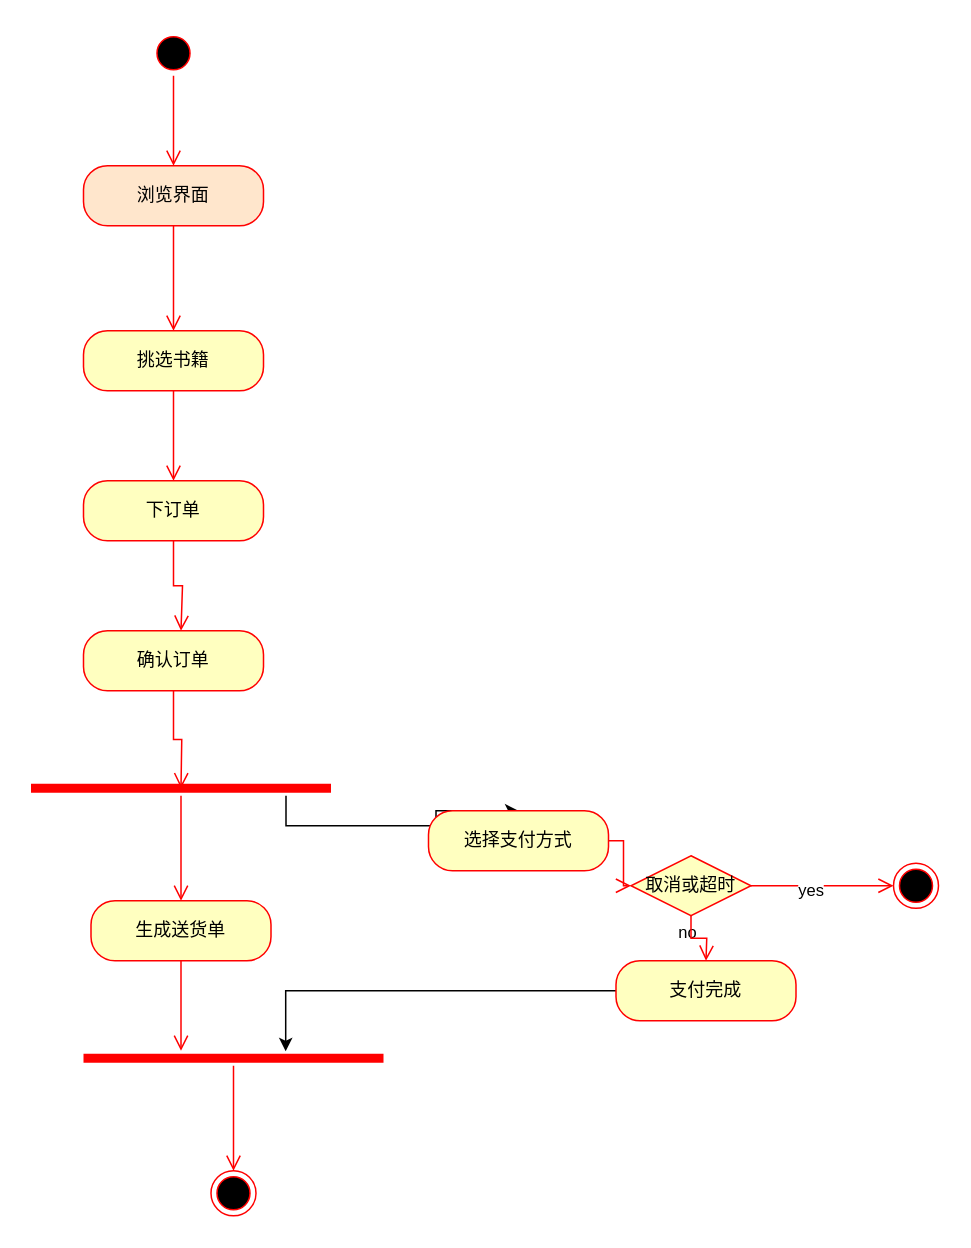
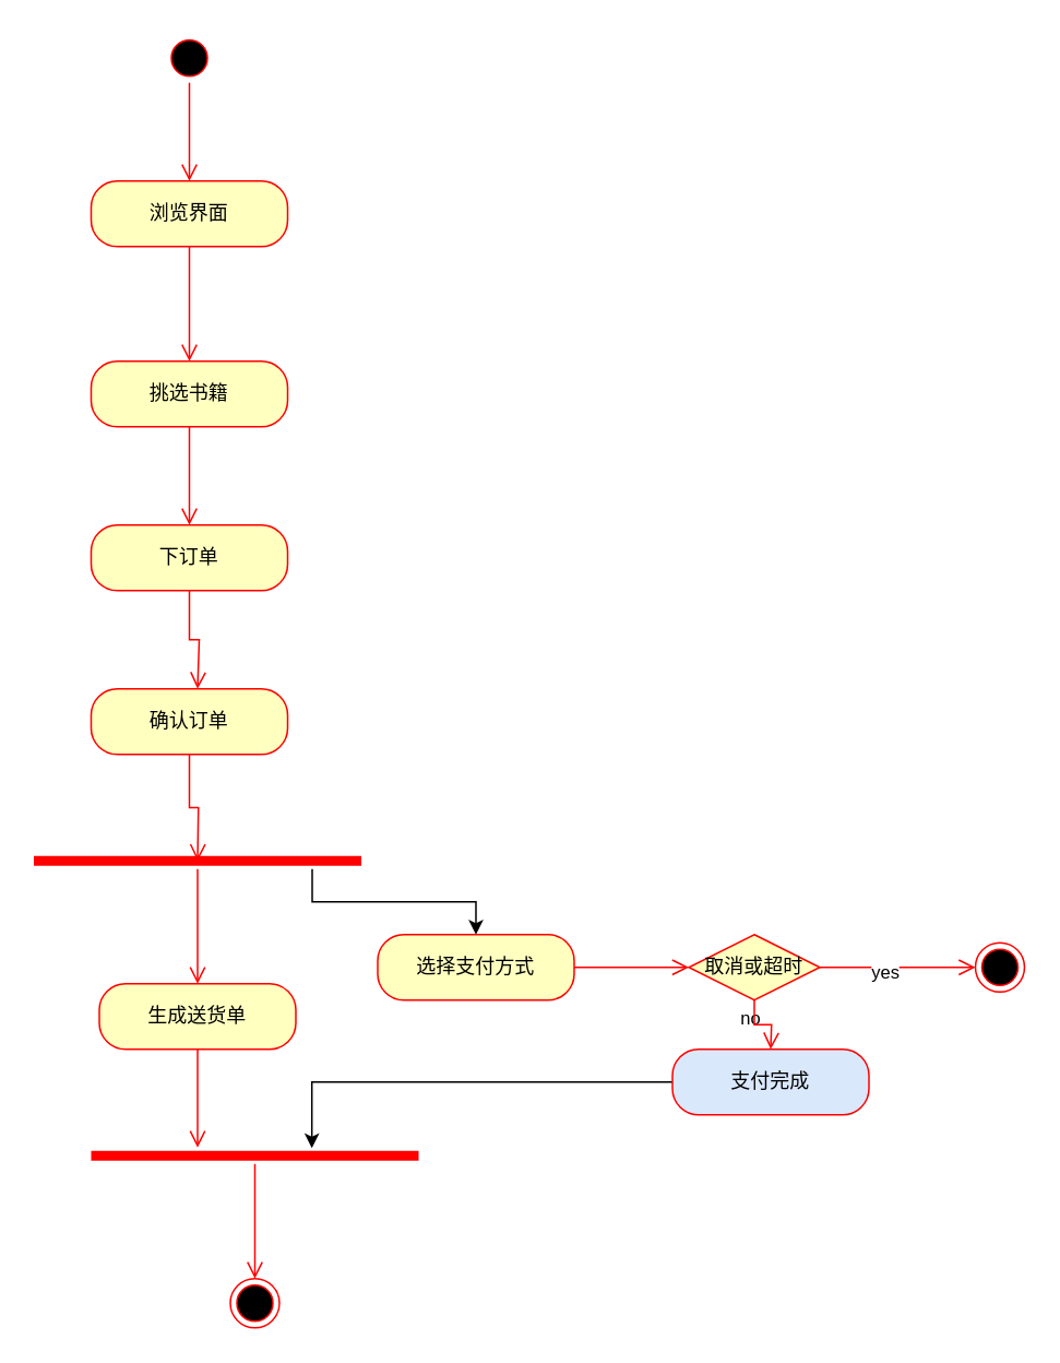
- <mxCell id="4" value="浏览界面" style="rounded=1;whiteSpace=wrap;html=1;arcSize=40;fontColor=#000000;fillColor=#ffe6cc;strokeColor=#ff0000;" vertex="1" parent="1"><mxGeometry x="55" y="110" width="120" height="40" as="geometry" /></mxCell>
+ <mxCell id="4" value="浏览界面" style="rounded=1;whiteSpace=wrap;html=1;arcSize=40;fontColor=#000000;fillColor=#ffffc0;strokeColor=#ff0000;" vertex="1" parent="1"><mxGeometry x="55" y="110" width="120" height="40" as="geometry" /></mxCell>
- <mxCell id="20" value="选择支付方式" style="rounded=1;whiteSpace=wrap;html=1;arcSize=40;fontColor=#000000;fillColor=#ffffc0;strokeColor=#ff0000;" vertex="1" parent="1"><mxGeometry x="285" y="540" width="120" height="40" as="geometry" /></mxCell>
+ <mxCell id="20" value="选择支付方式" style="rounded=1;whiteSpace=wrap;html=1;arcSize=40;fontColor=#000000;fillColor=#ffffc0;strokeColor=#ff0000;" vertex="1" parent="1"><mxGeometry x="230" y="570" width="120" height="40" as="geometry" /></mxCell>
- <mxCell id="26" value="支付完成" style="rounded=1;whiteSpace=wrap;html=1;arcSize=40;fontColor=#000000;fillColor=#ffffc0;strokeColor=#ff0000;" vertex="1" parent="1"><mxGeometry x="410" y="640" width="120" height="40" as="geometry" /></mxCell>
+ <mxCell id="26" value="支付完成" style="rounded=1;whiteSpace=wrap;html=1;arcSize=40;fontColor=#000000;fillColor=#dae8fc;strokeColor=#ff0000;" vertex="1" parent="1"><mxGeometry x="410" y="640" width="120" height="40" as="geometry" /></mxCell>
